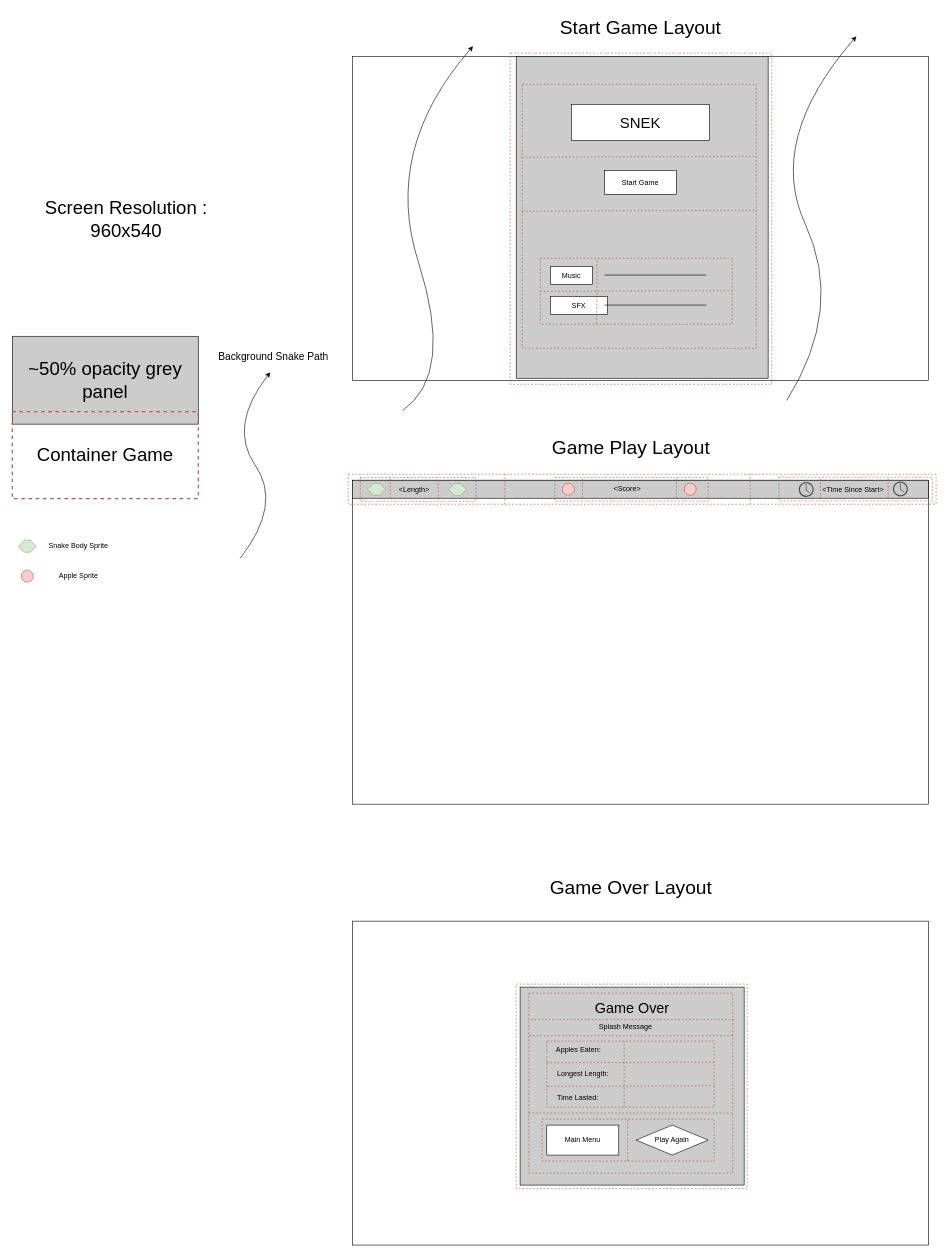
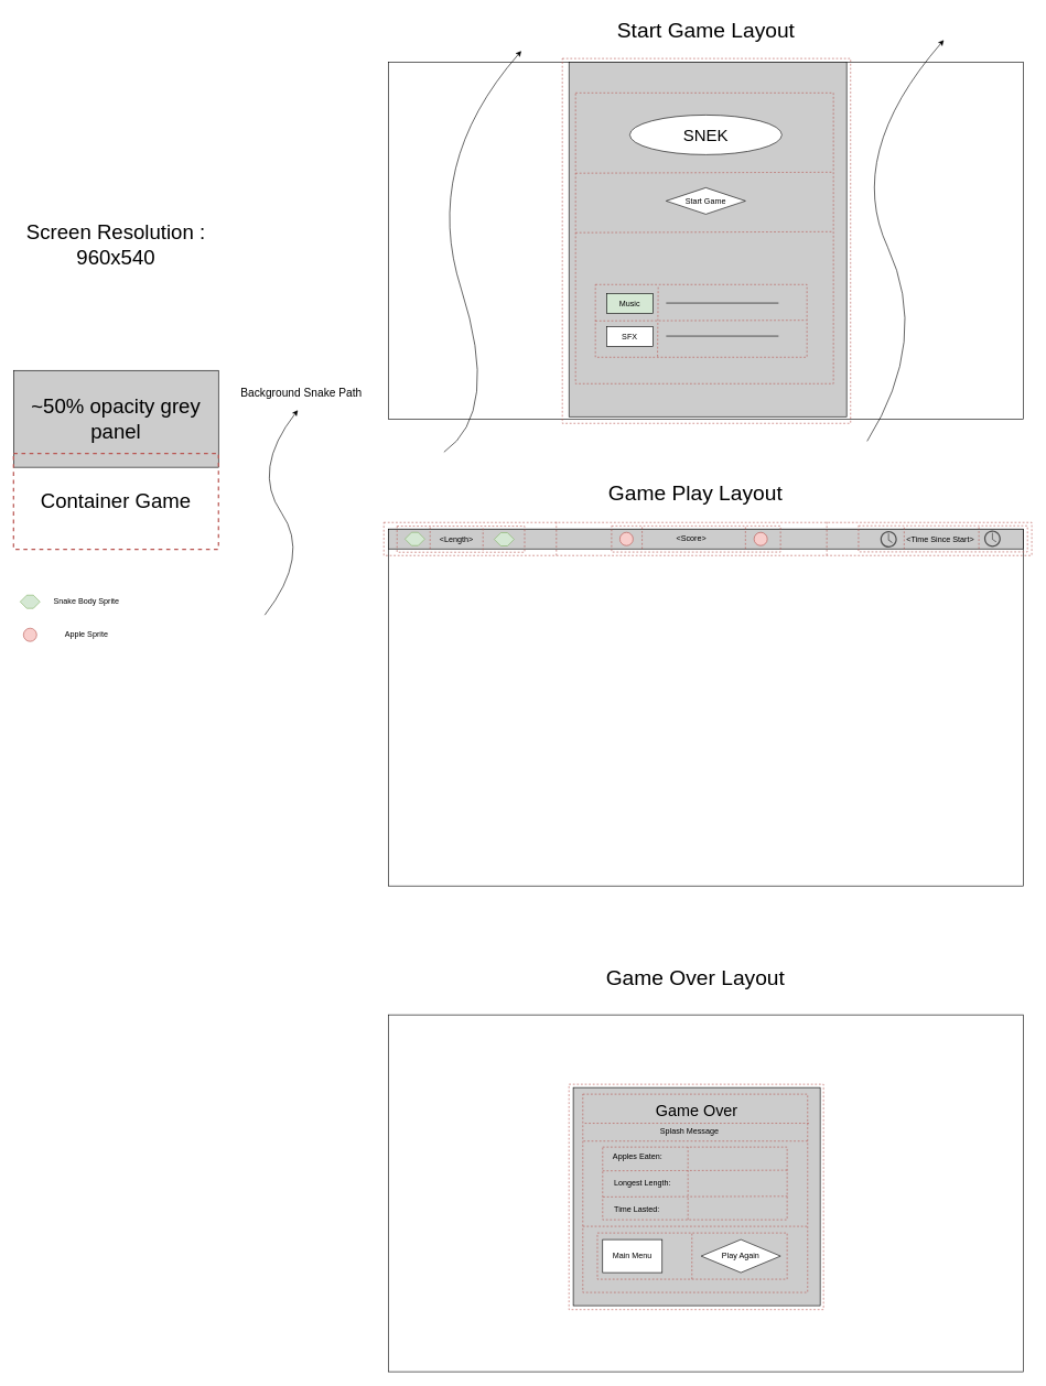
- <mxCell id="4" value="&lt;font style=&quot;font-size: 25px;&quot;&gt;SNEK&lt;/font&gt;" style="rounded=0;whiteSpace=wrap;html=1;" vertex="1" parent="1"><mxGeometry x="952" y="173.5" width="230" height="60" as="geometry" /></mxCell>
+ <mxCell id="4" value="&lt;font style=&quot;font-size: 25px;&quot;&gt;SNEK&lt;/font&gt;" style="ellipse;whiteSpace=wrap;html=1;" vertex="1" parent="1"><mxGeometry x="952" y="173.5" width="230" height="60" as="geometry" /></mxCell>
- <mxCell id="5" value="Start Game" style="rounded=0;whiteSpace=wrap;html=1;" vertex="1" parent="1"><mxGeometry x="1007" y="283.5" width="120" height="40" as="geometry" /></mxCell>
+ <mxCell id="5" value="Start Game" style="rhombus;whiteSpace=wrap;html=1;" vertex="1" parent="1"><mxGeometry x="1007" y="283.5" width="120" height="40" as="geometry" /></mxCell>
- <mxCell id="52" value="Screen Resolution : 960x540" style="text;html=1;align=center;verticalAlign=middle;whiteSpace=wrap;rounded=0;strokeWidth=5;fontSize=31;" vertex="1" parent="1"><mxGeometry x="55" y="292" width="310" height="146.5" as="geometry" /></mxCell>
+ <mxCell id="52" value="Screen Resolution : 960x540" style="text;html=1;align=center;verticalAlign=middle;whiteSpace=wrap;rounded=0;strokeWidth=5;fontSize=31;" vertex="1" parent="1"><mxGeometry x="20" y="297" width="310" height="146.5" as="geometry" /></mxCell>
- <mxCell id="6" value="Music" style="rounded=0;whiteSpace=wrap;html=1;" vertex="1" parent="1"><mxGeometry x="917" y="443.5" width="70" height="30" as="geometry" /></mxCell>
+ <mxCell id="6" value="Music" style="rounded=0;whiteSpace=wrap;html=1;fillColor=#d5e8d4;" vertex="1" parent="1"><mxGeometry x="917" y="443.5" width="70" height="30" as="geometry" /></mxCell>
- <mxCell id="8" value="SFX" style="rounded=0;whiteSpace=wrap;html=1;" vertex="1" parent="1"><mxGeometry x="917" y="493.5" width="95" height="30" as="geometry" /></mxCell>
+ <mxCell id="8" value="SFX" style="rounded=0;whiteSpace=wrap;html=1;" vertex="1" parent="1"><mxGeometry x="917" y="493.5" width="70" height="30" as="geometry" /></mxCell>
- <mxCell id="28" value="Main Menu" style="rounded=0;whiteSpace=wrap;html=1;" vertex="1" parent="1"><mxGeometry x="911" y="1875" width="120" height="50" as="geometry" /></mxCell>
+ <mxCell id="28" value="Main Menu" style="rounded=0;whiteSpace=wrap;html=1;" vertex="1" parent="1"><mxGeometry x="911" y="1875" width="90" height="50" as="geometry" /></mxCell>
